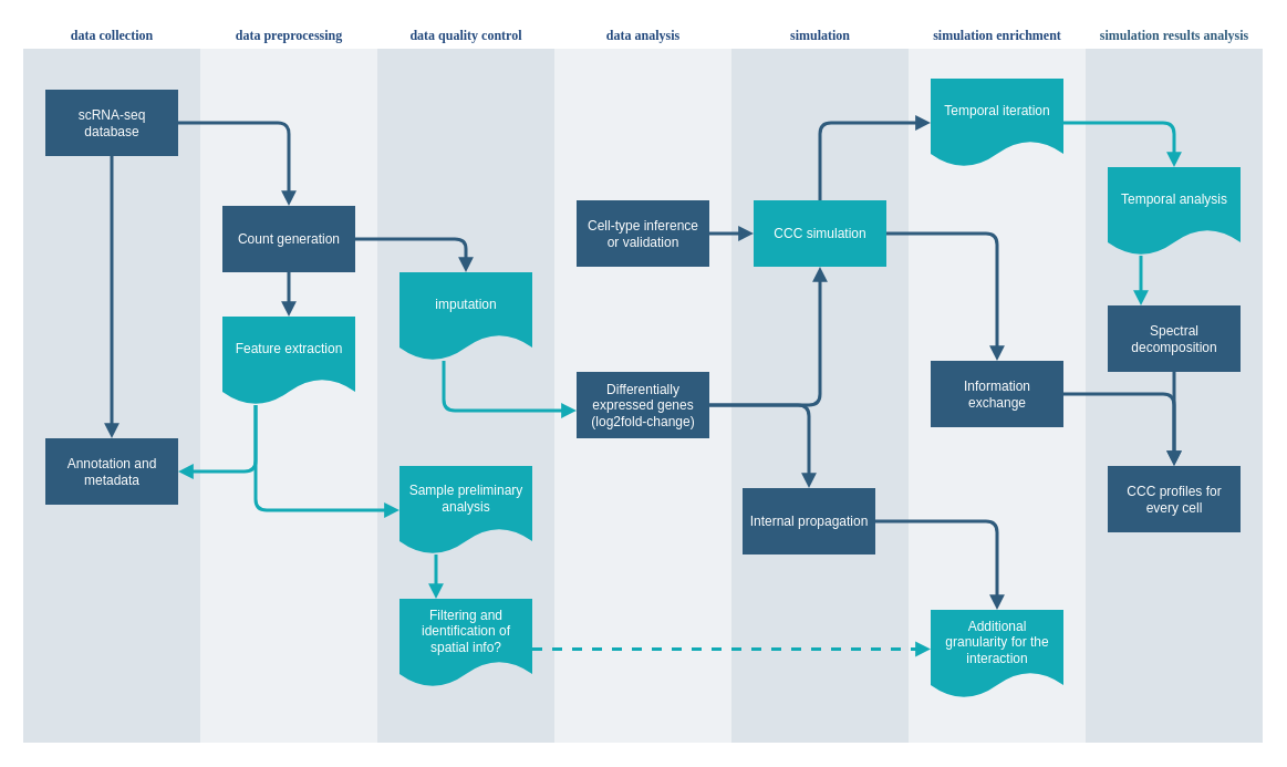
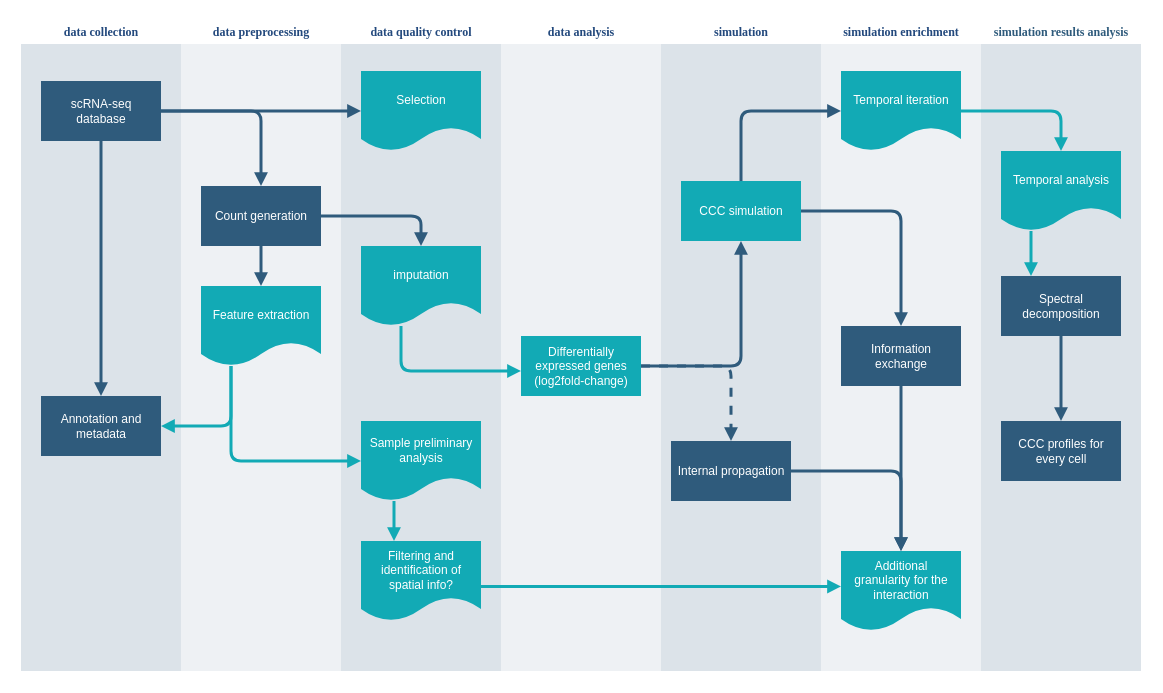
+ <mxCell id="34" value="" style="edgeStyle=segmentEdgeStyle;strokeColor=#2F5B7C;strokeWidth=3;html=1;endArrow=block;endFill=1;" parent="1" source="3" target="18" edge="1"><mxGeometry x="164.5" y="178.5" width="100" height="100" as="geometry"><mxPoint x="170.5" y="120.5" as="sourcePoint" /><mxPoint x="270.5" y="195.5" as="targetPoint" /></mxGeometry></mxCell>
+ <mxCell id="18" value="Selection" style="shape=document;whiteSpace=wrap;verticalAlign=middle;strokeColor=none;fillColor=#12aab5;shadow=0;fontColor=#FFFFFF;fontFamily=Helvetica;fontStyle=0;html=1;fontSize=12;spacing=6;spacingBottom=22;" parent="17" vertex="1"><mxGeometry x="20" y="50" width="120" height="80" as="geometry" /></mxCell>
- <mxCell id="24" value="Cell-type inference or validation" style="whiteSpace=wrap;strokeColor=none;fillColor=#2f5b7c;shadow=0;fontColor=#FFFFFF;fontFamily=Helvetica;fontStyle=0;html=1;fontSize=12;spacing=6;verticalAlign=middle;" parent="23" vertex="1"><mxGeometry x="20" y="160" width="120" height="60" as="geometry" /></mxCell>
- <mxCell id="38" value="" style="edgeStyle=none;strokeColor=#2F5B7C;strokeWidth=3;html=1;endArrow=block;endFill=1;" parent="1" source="24" target="11" edge="1"><mxGeometry x="644.5" y="278.5" width="100" height="100" as="geometry"><mxPoint x="680.5" y="390.5" as="sourcePoint" /><mxPoint x="780.5" y="290.5" as="targetPoint" /></mxGeometry></mxCell>
- <mxCell id="45" value="" style="edgeStyle=segmentEdgeStyle;strokeColor=#2F5B7C;strokeWidth=3;html=1;endArrow=block;endFill=1;" parent="1" source="9" target="29" edge="1"><mxGeometry x="964.5" y="423.5" width="100" height="100" as="geometry"><mxPoint x="1090.5" y="430.5" as="sourcePoint" /><mxPoint x="1190.5" y="330.5" as="targetPoint" /></mxGeometry></mxCell>
+ <mxCell id="45" value="" style="edgeStyle=segmentEdgeStyle;strokeColor=#2F5B7C;strokeWidth=3;html=1;endArrow=block;endFill=1;" parent="1" source="9" target="8" edge="1"><mxGeometry x="964.5" y="423.5" width="100" height="100" as="geometry"><mxPoint x="1090.5" y="430.5" as="sourcePoint" /><mxPoint x="1190.5" y="330.5" as="targetPoint" /></mxGeometry></mxCell>
- <mxCell id="25" value="Differentially expressed genes (log2fold-change)" style="whiteSpace=wrap;strokeColor=none;fillColor=#2f5b7c;shadow=0;fontColor=#FFFFFF;fontFamily=Helvetica;fontStyle=0;html=1;fontSize=12;spacing=6;verticalAlign=middle;" parent="23" vertex="1"><mxGeometry x="20" y="315" width="120" height="60" as="geometry" /></mxCell>
+ <mxCell id="25" value="Differentially expressed genes (log2fold-change)" style="whiteSpace=wrap;strokeColor=none;fillColor=#12aab5;shadow=0;fontColor=#FFFFFF;fontFamily=Helvetica;fontStyle=0;html=1;fontSize=12;spacing=6;verticalAlign=middle;" parent="23" vertex="1"><mxGeometry x="20" y="315" width="120" height="60" as="geometry" /></mxCell>
- <mxCell id="41" value="" style="edgeStyle=segmentEdgeStyle;strokeColor=#2F5B7C;strokeWidth=3;html=1;endArrow=block;endFill=1;" parent="1" source="25" target="12" edge="1"><mxGeometry x="644.5" y="433.5" width="100" height="100" as="geometry"><mxPoint x="510.5" y="520.5" as="sourcePoint" /><mxPoint x="610.5" y="420.5" as="targetPoint" /></mxGeometry></mxCell>
+ <mxCell id="41" value="" style="edgeStyle=segmentEdgeStyle;strokeColor=#2F5B7C;strokeWidth=3;html=1;endArrow=block;endFill=1;dashed=1;" parent="1" source="25" target="12" edge="1"><mxGeometry x="644.5" y="433.5" width="100" height="100" as="geometry"><mxPoint x="510.5" y="520.5" as="sourcePoint" /><mxPoint x="610.5" y="420.5" as="targetPoint" /></mxGeometry></mxCell>
- <mxCell id="36" value="" style="edgeStyle=elbowEdgeStyle;elbow=vertical;strokeColor=#12AAB5;strokeWidth=3;html=1;endArrow=block;endFill=1;dashed=1;" parent="1" source="21" target="8" edge="1"><mxGeometry x="484.5" y="623.5" width="100" height="100" as="geometry"><mxPoint x="540.5" y="550.5" as="sourcePoint" /><mxPoint x="640.5" y="450.5" as="targetPoint" /></mxGeometry></mxCell>
+ <mxCell id="36" value="" style="edgeStyle=elbowEdgeStyle;elbow=vertical;strokeColor=#12AAB5;strokeWidth=3;html=1;endArrow=block;endFill=1;" parent="1" source="21" target="8" edge="1"><mxGeometry x="484.5" y="623.5" width="100" height="100" as="geometry"><mxPoint x="540.5" y="550.5" as="sourcePoint" /><mxPoint x="640.5" y="450.5" as="targetPoint" /></mxGeometry></mxCell>
